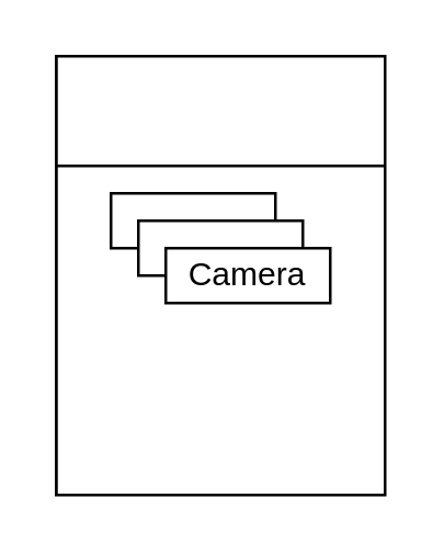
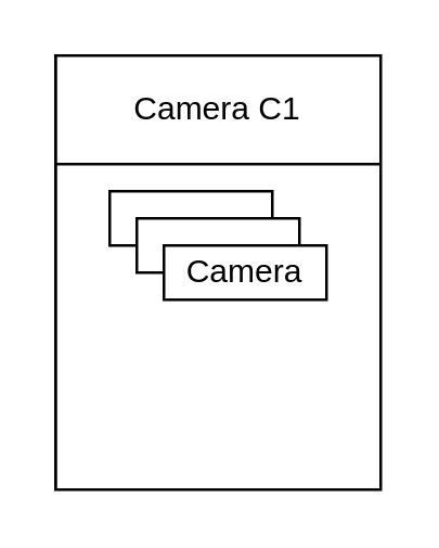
+ <mxCell id="3" value="Camera C1" style="text;html=1;strokeColor=none;fillColor=none;align=center;verticalAlign=middle;whiteSpace=wrap;rounded=0;" vertex="1" parent="1"><mxGeometry x="45" y="30" width="70" height="20" as="geometry" /></mxCell>
